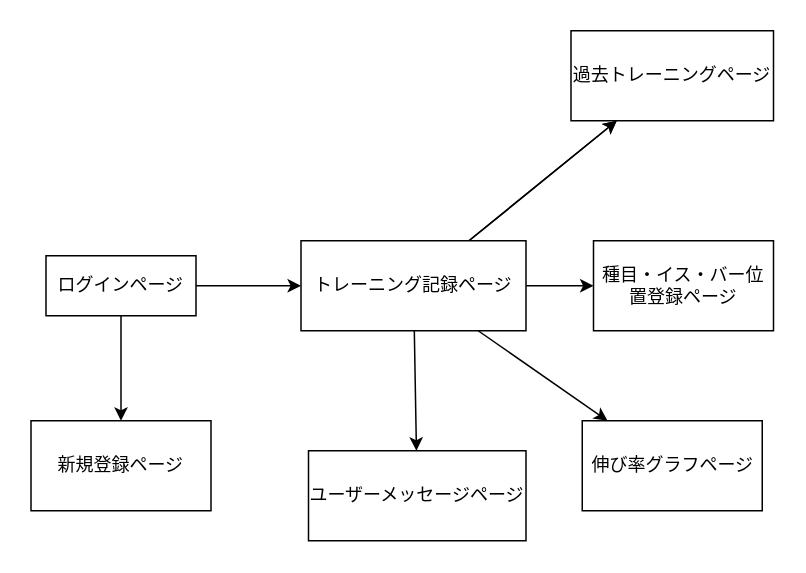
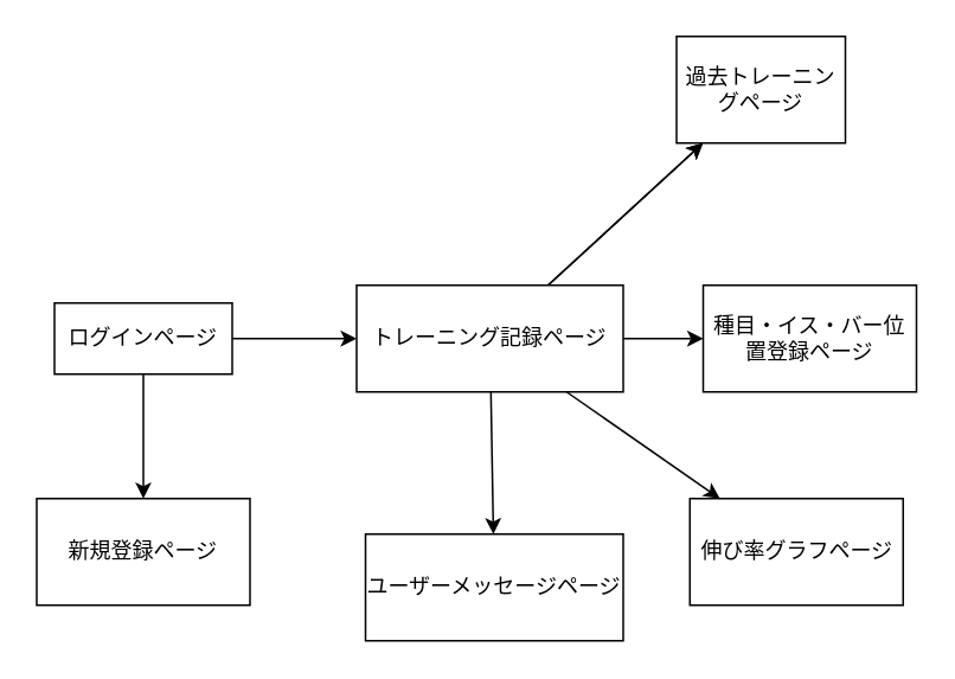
- <mxCell id="13" value="過去トレーニングページ" style="whiteSpace=wrap;html=1;" parent="1" vertex="1"><mxGeometry x="380" y="20" width="135" height="60" as="geometry" /></mxCell>
+ <mxCell id="13" value="過去トレーニングページ" style="whiteSpace=wrap;html=1;" parent="1" vertex="1"><mxGeometry x="380" y="20" width="95" height="60" as="geometry" /></mxCell>
